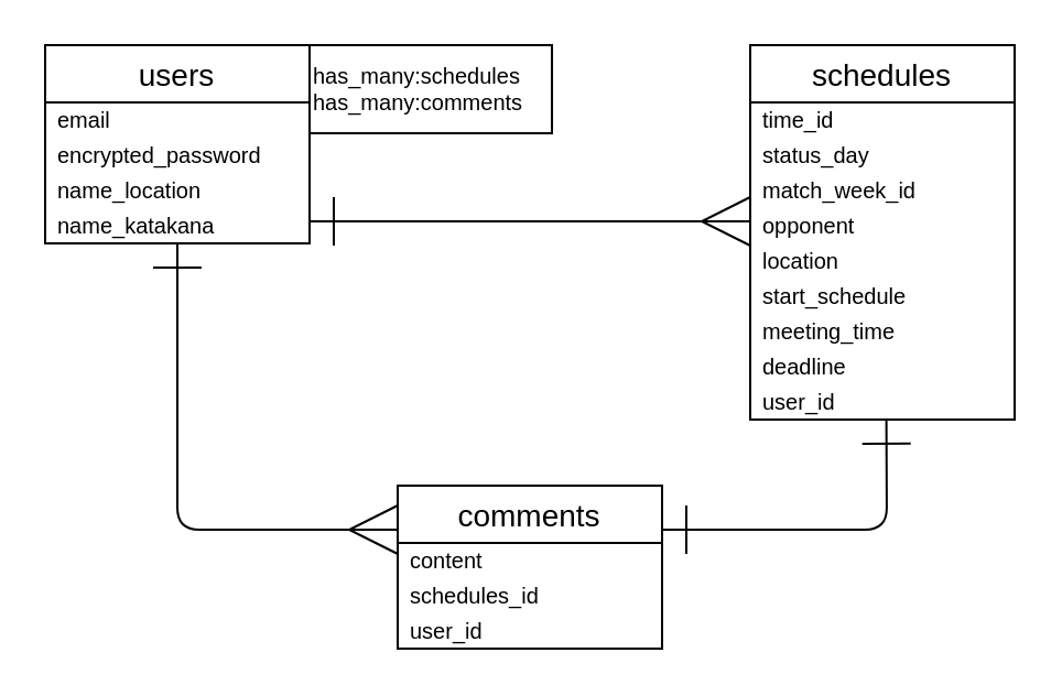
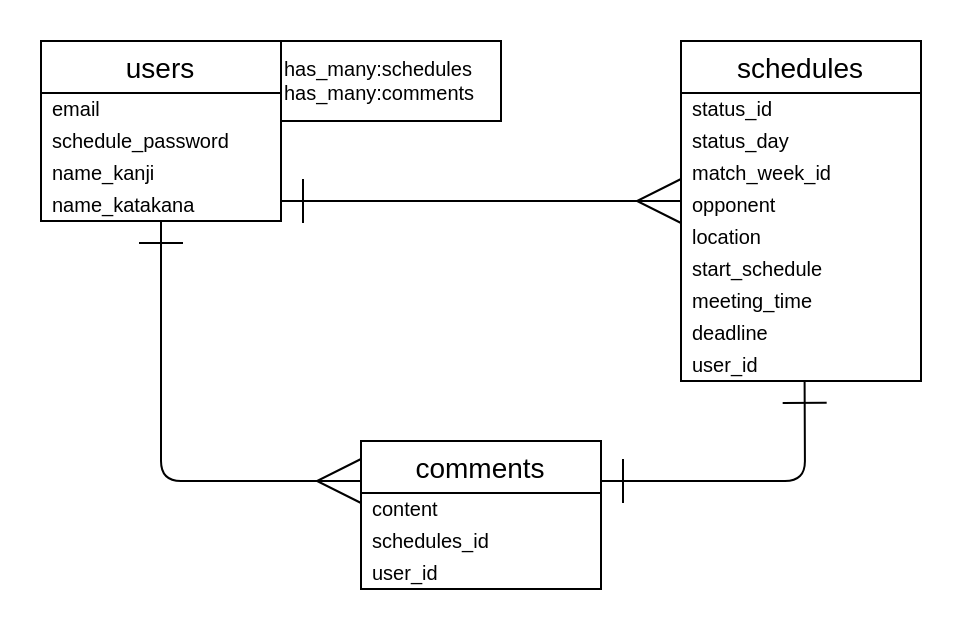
- <mxCell id="8" value="time_id" style="text;strokeColor=none;fillColor=none;spacingLeft=4;spacingRight=4;overflow=hidden;rotatable=0;points=[[0,0.5],[1,0.5]];portConstraint=eastwest;fontSize=10;verticalAlign=middle;" parent="7" vertex="1"><mxGeometry y="26" width="120" height="16" as="geometry" /></mxCell>
+ <mxCell id="8" value="status_id" style="text;strokeColor=none;fillColor=none;spacingLeft=4;spacingRight=4;overflow=hidden;rotatable=0;points=[[0,0.5],[1,0.5]];portConstraint=eastwest;fontSize=10;verticalAlign=middle;" parent="7" vertex="1"><mxGeometry y="26" width="120" height="16" as="geometry" /></mxCell>
- <mxCell id="4" value="encrypted_password" style="text;strokeColor=none;fillColor=none;spacingLeft=4;spacingRight=4;overflow=hidden;rotatable=0;points=[[0,0.5],[1,0.5]];portConstraint=eastwest;fontSize=10;verticalAlign=middle;" parent="2" vertex="1"><mxGeometry y="42" width="120" height="16" as="geometry" /></mxCell>
+ <mxCell id="4" value="schedule_password" style="text;strokeColor=none;fillColor=none;spacingLeft=4;spacingRight=4;overflow=hidden;rotatable=0;points=[[0,0.5],[1,0.5]];portConstraint=eastwest;fontSize=10;verticalAlign=middle;" parent="2" vertex="1"><mxGeometry y="42" width="120" height="16" as="geometry" /></mxCell>
- <mxCell id="5" value="name_location" style="text;strokeColor=none;fillColor=none;spacingLeft=4;spacingRight=4;overflow=hidden;rotatable=0;points=[[0,0.5],[1,0.5]];portConstraint=eastwest;fontSize=10;verticalAlign=middle;" parent="2" vertex="1"><mxGeometry y="58" width="120" height="16" as="geometry" /></mxCell>
+ <mxCell id="5" value="name_kanji" style="text;strokeColor=none;fillColor=none;spacingLeft=4;spacingRight=4;overflow=hidden;rotatable=0;points=[[0,0.5],[1,0.5]];portConstraint=eastwest;fontSize=10;verticalAlign=middle;" parent="2" vertex="1"><mxGeometry y="58" width="120" height="16" as="geometry" /></mxCell>
